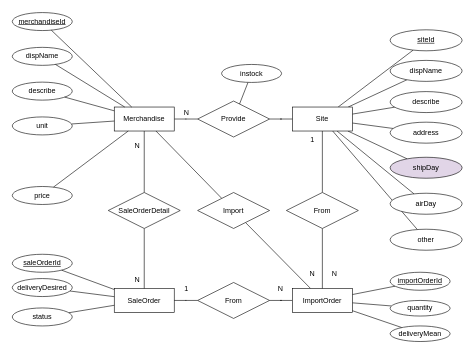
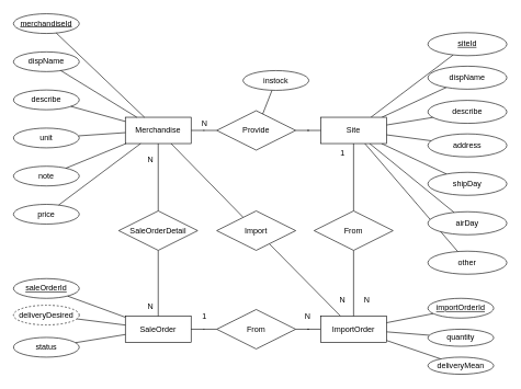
+ <mxCell id="34" value="" style="endArrow=none;html=1;" parent="1" source="29" target="4" edge="1"><mxGeometry width="50" height="50" relative="1" as="geometry"><mxPoint x="69.722" y="217.422" as="sourcePoint" /><mxPoint x="200" y="211.957" as="targetPoint" /></mxGeometry></mxCell>
+ <mxCell id="29" value="note" style="ellipse;whiteSpace=wrap;html=1;align=center;" parent="1" vertex="1"><mxGeometry x="20" y="252" width="100" height="30" as="geometry" /></mxCell>
- <mxCell id="43" value="shipDay" style="ellipse;whiteSpace=wrap;html=1;fontStyle=0;fillColor=#e1d5e7;" parent="1" vertex="1"><mxGeometry x="650" y="261.25" width="120" height="35" as="geometry" /></mxCell>
+ <mxCell id="43" value="shipDay" style="ellipse;whiteSpace=wrap;html=1;fontStyle=0" parent="1" vertex="1"><mxGeometry x="650" y="261.25" width="120" height="35" as="geometry" /></mxCell>
- <mxCell id="48" value="deliveryDesired" style="ellipse;whiteSpace=wrap;html=1;align=center;" parent="1" vertex="1"><mxGeometry x="20" y="463.5" width="100" height="30" as="geometry" /></mxCell>
+ <mxCell id="48" value="deliveryDesired" style="ellipse;whiteSpace=wrap;html=1;align=center;dashed=1;" parent="1" vertex="1"><mxGeometry x="20" y="463.5" width="100" height="30" as="geometry" /></mxCell>
